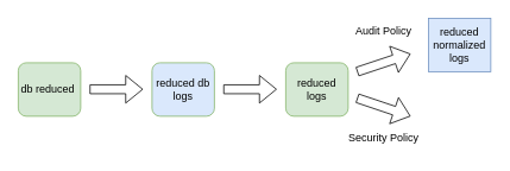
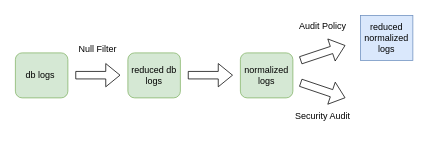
+ <mxCell id="9" value="Null Filter" style="text;html=1;align=center;verticalAlign=middle;whiteSpace=wrap;rounded=0;" vertex="1" parent="1"><mxGeometry x="100" y="50" width="60" height="30" as="geometry" /></mxCell>
- <mxCell id="2" value="db reduced&amp;nbsp;" style="rounded=1;whiteSpace=wrap;html=1;fillColor=#d5e8d4;strokeColor=#82b366;" vertex="1" parent="1"><mxGeometry x="20" y="70" width="70" height="60" as="geometry" /></mxCell>
+ <mxCell id="2" value="db logs&amp;nbsp;" style="rounded=1;whiteSpace=wrap;html=1;fillColor=#d5e8d4;strokeColor=#82b366;" vertex="1" parent="1"><mxGeometry x="20" y="70" width="70" height="60" as="geometry" /></mxCell>
- <mxCell id="4" value="reduced db logs" style="rounded=1;whiteSpace=wrap;html=1;fillColor=#dae8fc;strokeColor=#82b366;" vertex="1" parent="1"><mxGeometry x="170" y="70" width="70" height="60" as="geometry" /></mxCell>
+ <mxCell id="4" value="reduced db logs" style="rounded=1;whiteSpace=wrap;html=1;fillColor=#d5e8d4;strokeColor=#82b366;" vertex="1" parent="1"><mxGeometry x="170" y="70" width="70" height="60" as="geometry" /></mxCell>
- <mxCell id="6" value="reduced logs" style="rounded=1;whiteSpace=wrap;html=1;fillColor=#d5e8d4;strokeColor=#82b366;" vertex="1" parent="1"><mxGeometry x="320" y="70" width="70" height="60" as="geometry" /></mxCell>
+ <mxCell id="6" value="normalized logs" style="rounded=1;whiteSpace=wrap;html=1;fillColor=#d5e8d4;strokeColor=#82b366;" vertex="1" parent="1"><mxGeometry x="320" y="70" width="70" height="60" as="geometry" /></mxCell>
- <mxCell id="12" value="Security Policy" style="text;html=1;align=center;verticalAlign=middle;whiteSpace=wrap;rounded=0;" vertex="1" parent="1"><mxGeometry x="380" y="140" width="100" height="30" as="geometry" /></mxCell>
+ <mxCell id="12" value="Security Audit" style="text;html=1;align=center;verticalAlign=middle;whiteSpace=wrap;rounded=0;" vertex="1" parent="1"><mxGeometry x="380" y="140" width="100" height="30" as="geometry" /></mxCell>
